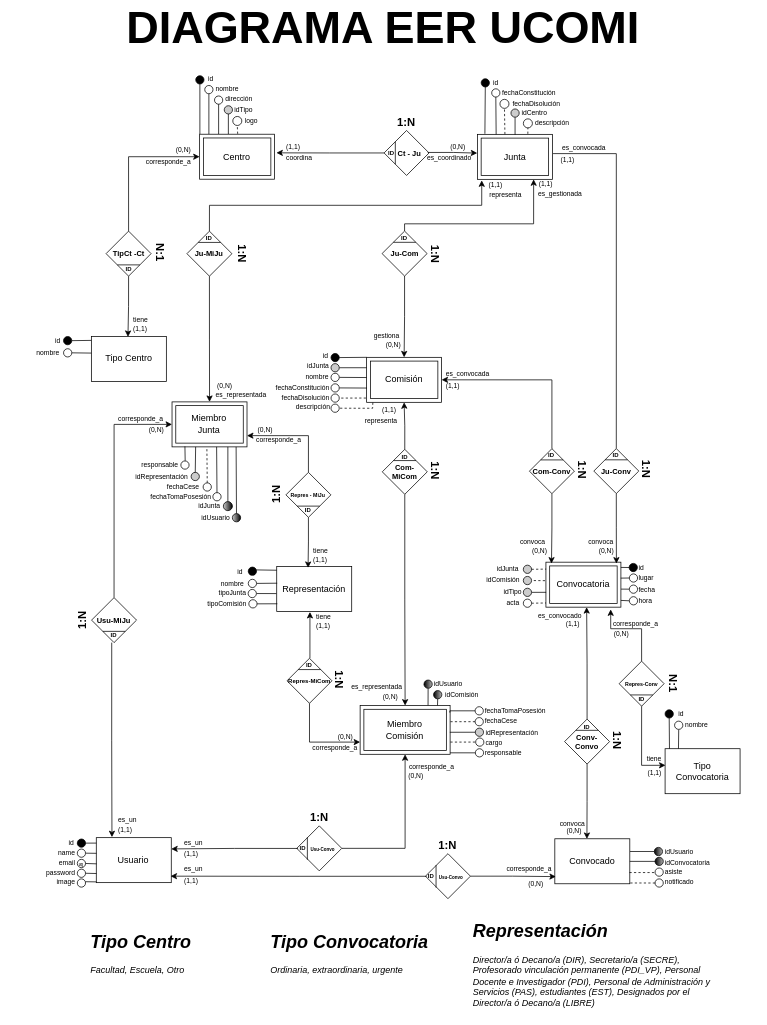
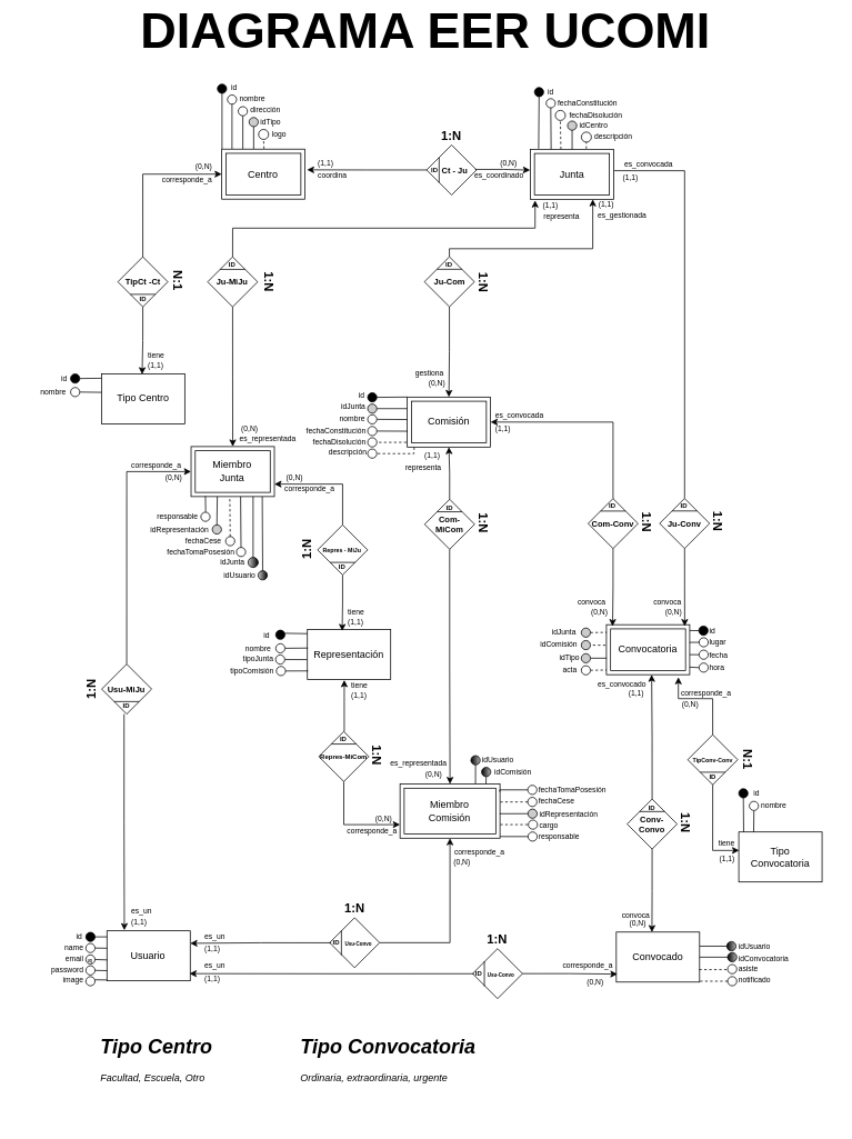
- <mxCell id="296" value="&lt;font style=&quot;font-size: 7px;&quot;&gt;Repres-Conv&lt;/font&gt;" style="shape=rhombus;perimeter=rhombusPerimeter;whiteSpace=wrap;html=1;align=center;fontStyle=1;fontSize=10;" vertex="1" parent="1"><mxGeometry x="824.73" y="880.3" width="60" height="60" as="geometry" /></mxCell>
+ <mxCell id="296" value="&lt;font style=&quot;font-size: 7px;&quot;&gt;TipConv-Conv&lt;/font&gt;" style="shape=rhombus;perimeter=rhombusPerimeter;whiteSpace=wrap;html=1;align=center;fontStyle=1;fontSize=10;" vertex="1" parent="1"><mxGeometry x="824.73" y="880.3" width="60" height="60" as="geometry" /></mxCell>
- <mxCell id="218" value="&lt;h1&gt;Representación&lt;/h1&gt;&lt;p&gt;&lt;span style=&quot;background-color: initial;&quot;&gt;Director/a ó Decano/a (DIR), Secretario/a (SECRE), Profesorado vinculación permanente (PDI_VP), Personal Docente e Investigador (PDI), Personal de Administración y Servicios (PAS), estudiantes (EST), Designados por el Director/a ó Decano/a (LIBRE)&lt;/span&gt;&lt;br&gt;&lt;/p&gt;" style="text;html=1;strokeColor=none;fillColor=none;spacing=5;spacingTop=-20;whiteSpace=wrap;overflow=hidden;rounded=0;fontStyle=2;" parent="1" vertex="1"><mxGeometry x="624.77" y="1221" width="340.21" height="122.69" as="geometry" /></mxCell>
